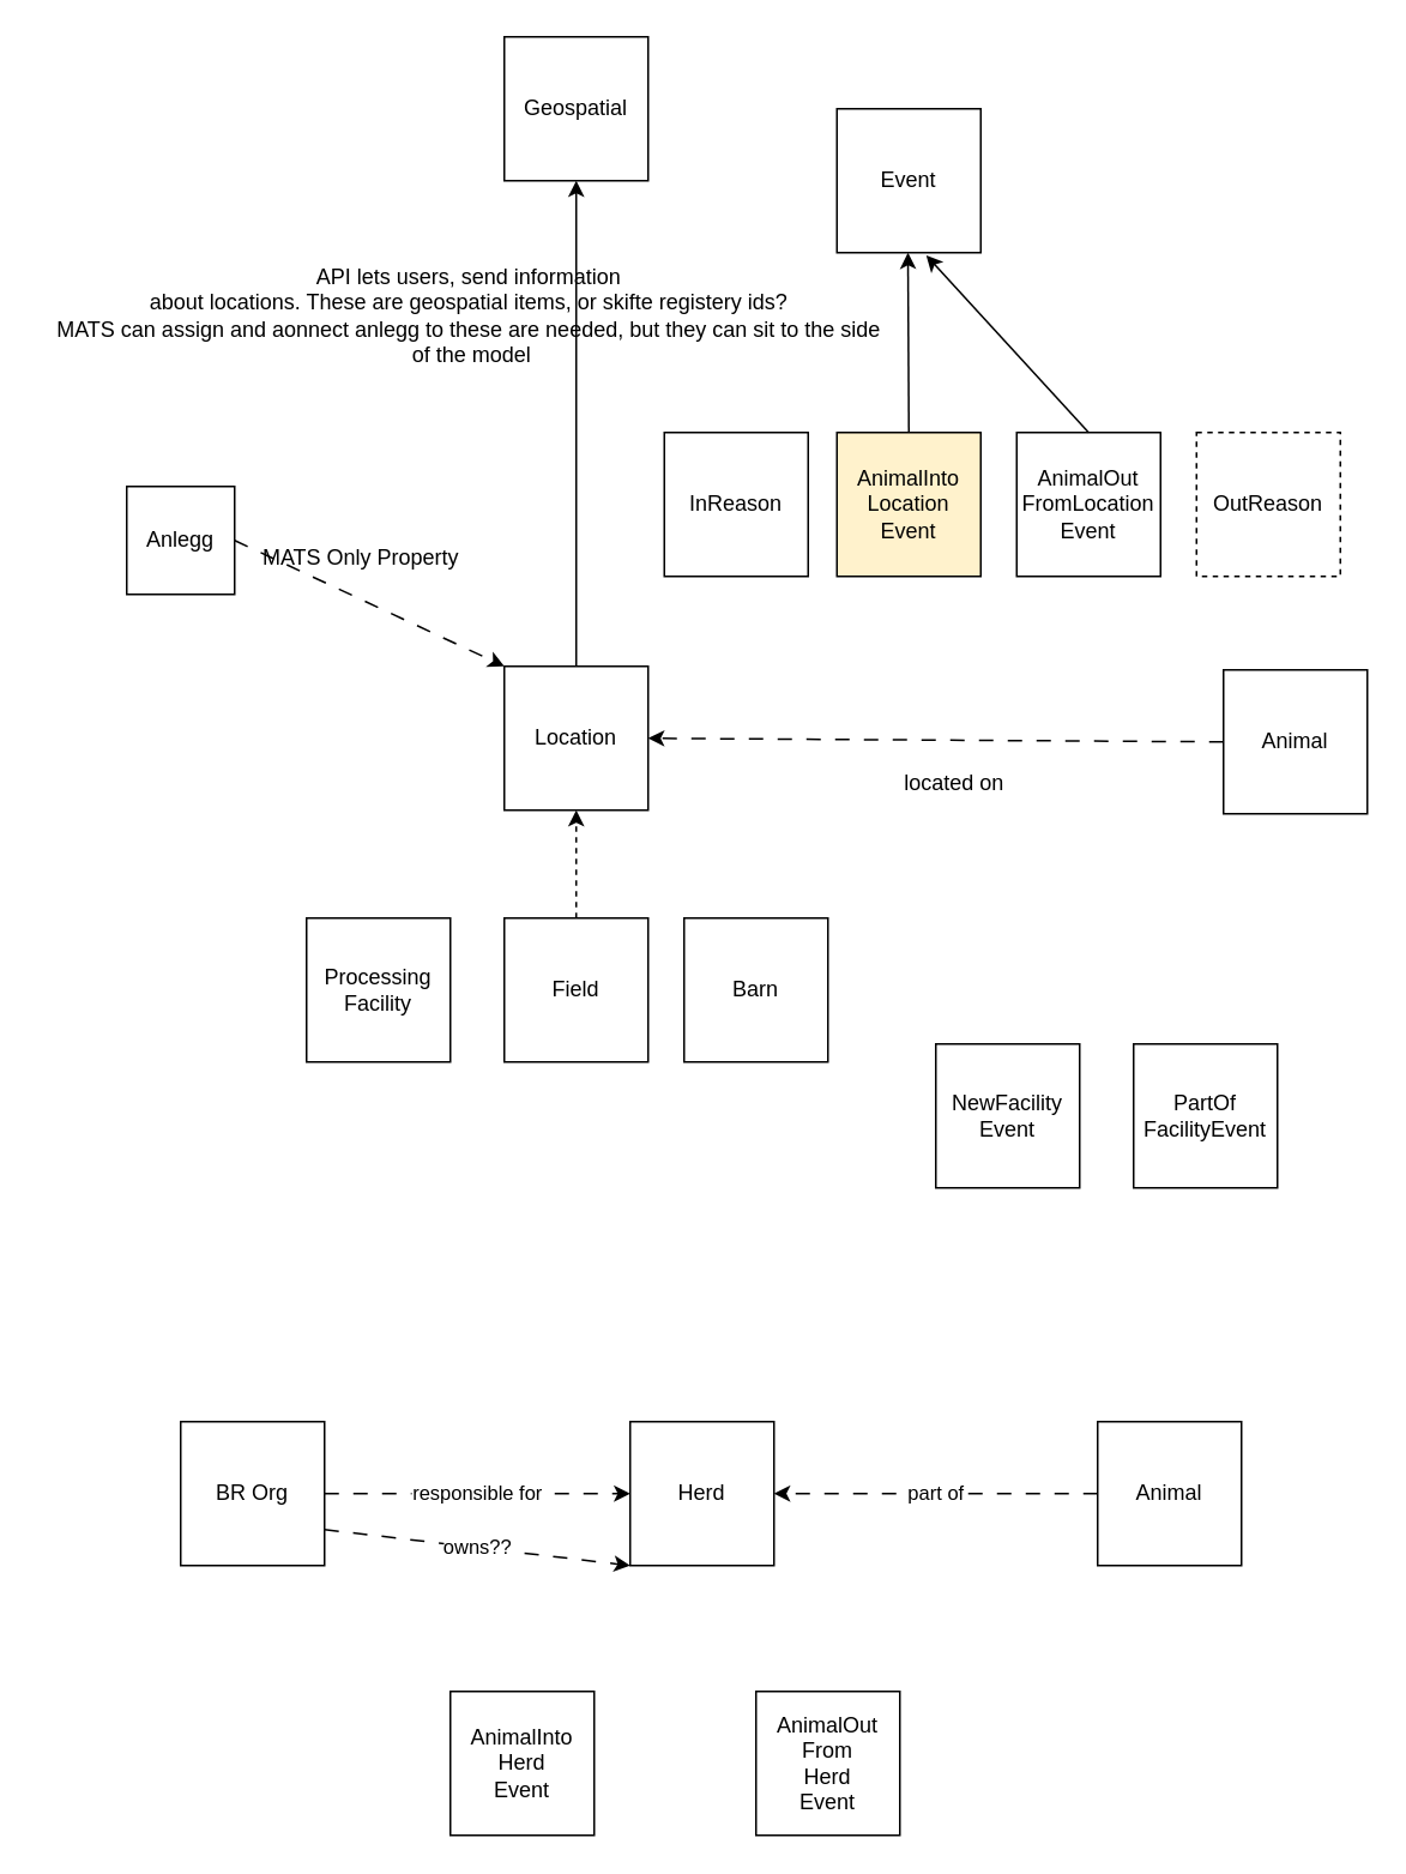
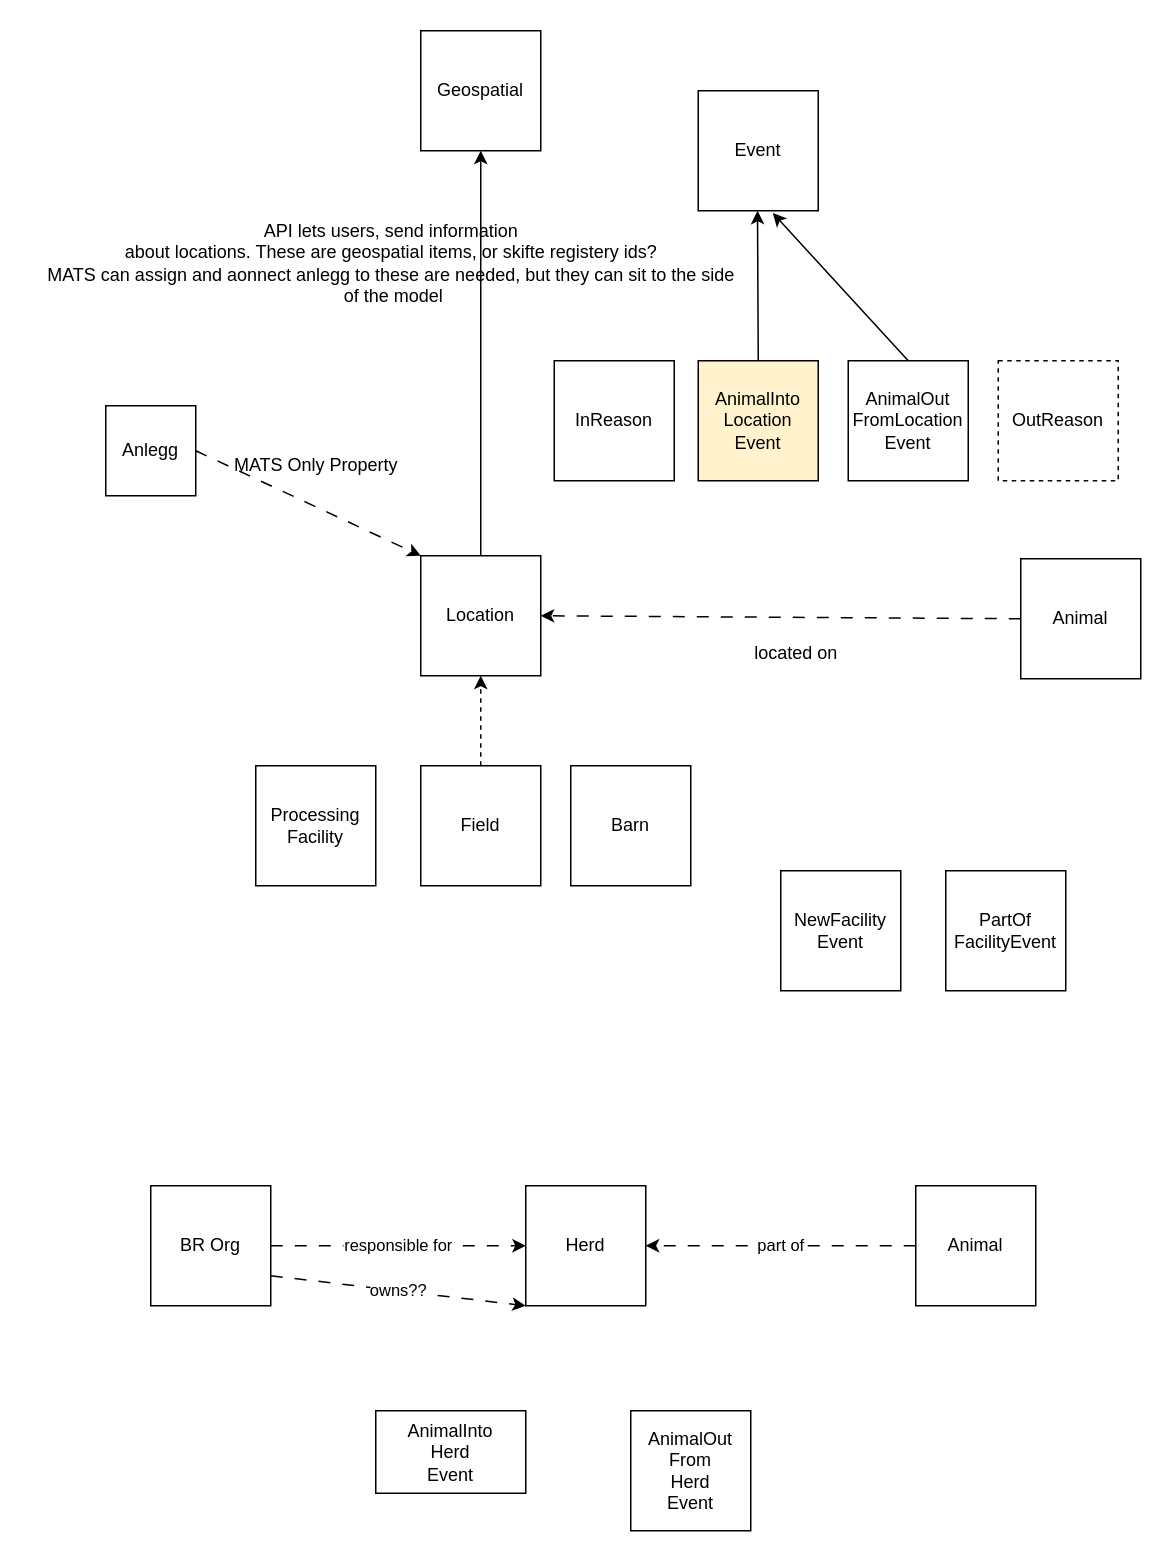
- <mxCell id="29" value="MATS Only Property" style="text;html=1;align=center;verticalAlign=middle;resizable=0;points=[];autosize=1;strokeColor=none;fillColor=none;" vertex="1" parent="1"><mxGeometry x="135" y="295" width="130" height="30" as="geometry" /></mxCell>
+ <mxCell id="29" value="MATS Only Property" style="text;html=1;align=center;verticalAlign=middle;resizable=0;points=[];autosize=1;strokeColor=none;fillColor=none;" vertex="1" parent="1"><mxGeometry x="145" y="295" width="130" height="30" as="geometry" /></mxCell>
- <mxCell id="25" value="AnimalInto&lt;br&gt;Herd&lt;br&gt;Event" style="whiteSpace=wrap;html=1;aspect=fixed;" vertex="1" parent="1"><mxGeometry x="250" y="940" width="80" height="80" as="geometry" /></mxCell>
+ <mxCell id="25" value="AnimalInto&lt;br&gt;Herd&lt;br&gt;Event" style="whiteSpace=wrap;html=1;aspect=fixed;" vertex="1" parent="1"><mxGeometry x="250" y="940" width="100" height="55" as="geometry" /></mxCell>
